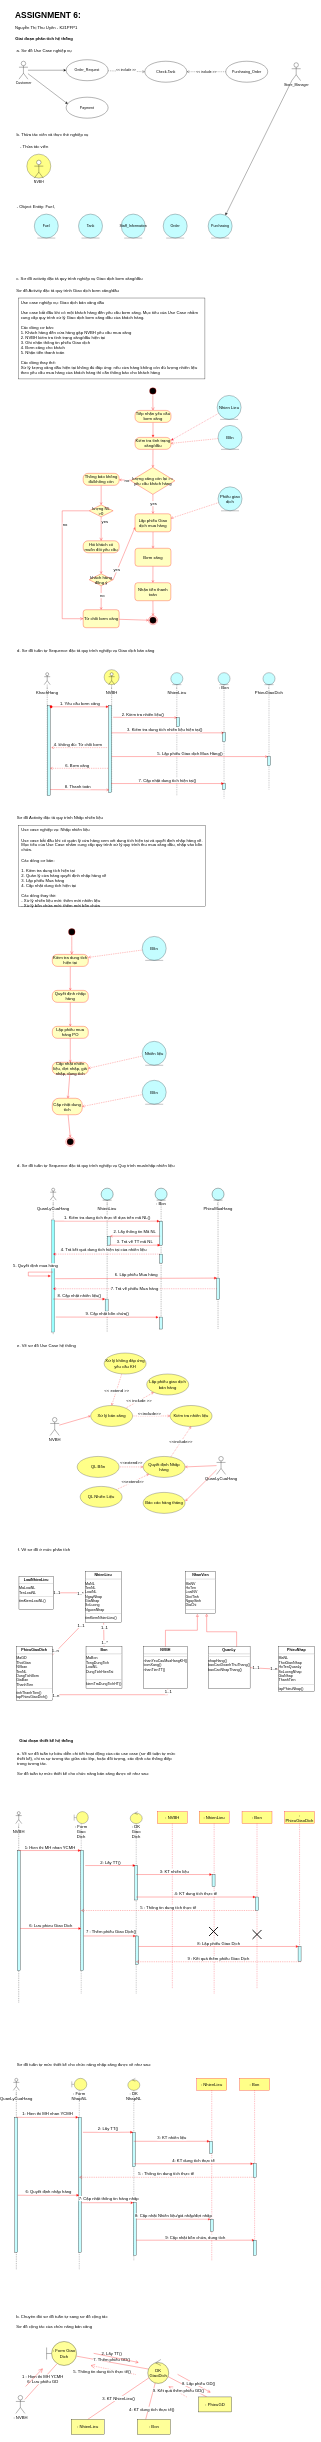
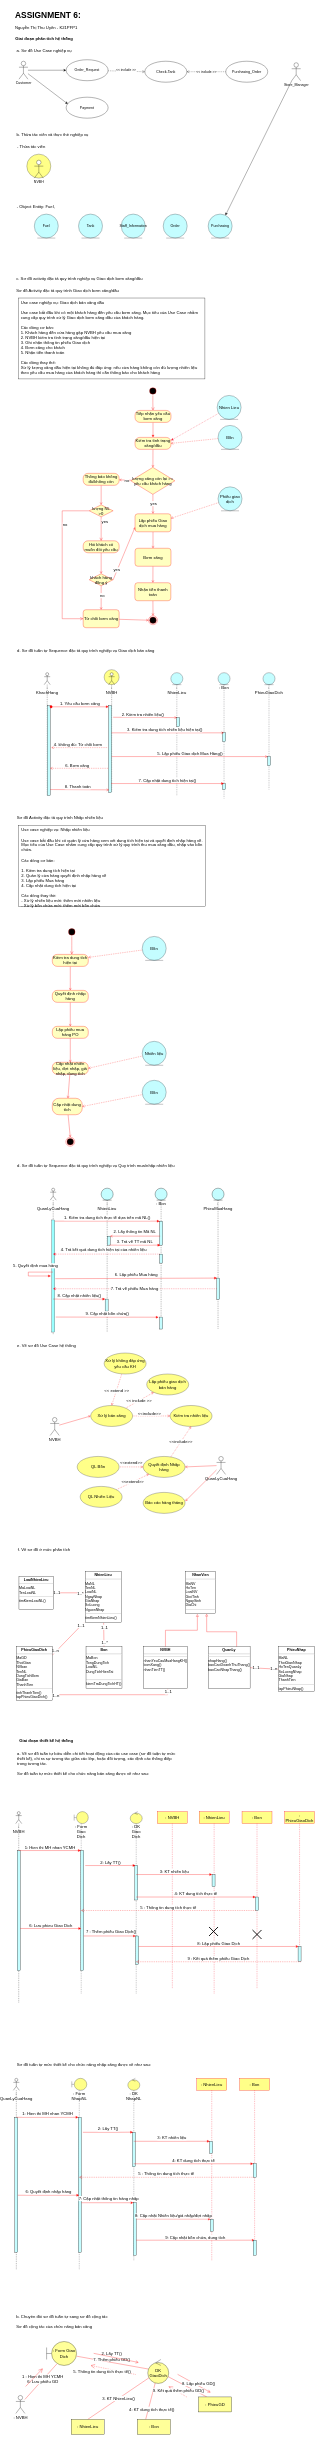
- <mxCell id="23" value="- Thừa tác viên" style="text;html=1;strokeColor=none;fillColor=none;align=left;verticalAlign=middle;whiteSpace=wrap;rounded=0;fontSize=14;" parent="1" vertex="1"><mxGeometry x="45.5" y="470" width="217.5" height="30" as="geometry" /></mxCell>
+ <mxCell id="23" value="- Thừa tác viên" style="text;html=1;strokeColor=none;fillColor=none;align=left;verticalAlign=middle;whiteSpace=wrap;rounded=0;fontSize=14;" parent="1" vertex="1"><mxGeometry x="35.5" y="470" width="217.5" height="30" as="geometry" /></mxCell>
